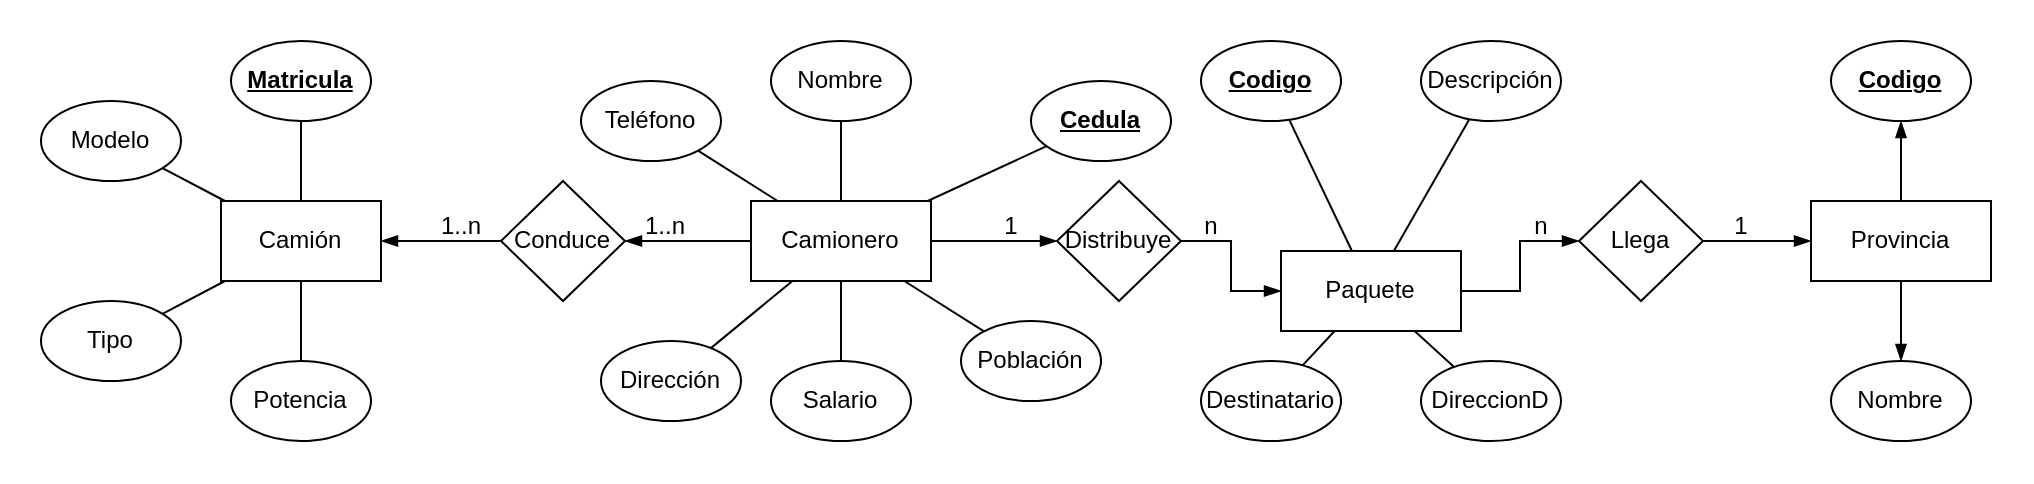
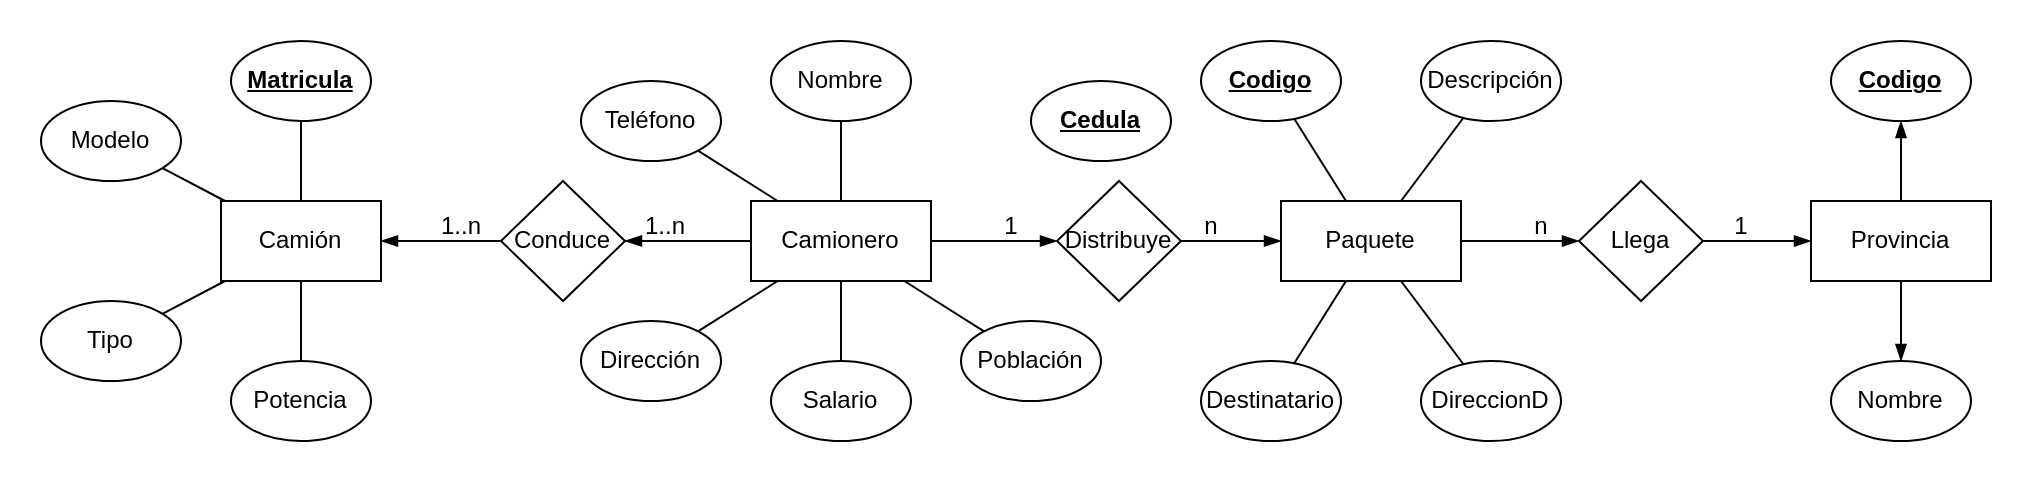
- <mxCell id="10" style="rounded=0;orthogonalLoop=1;jettySize=auto;html=1;endArrow=none;startFill=0;" edge="1" parent="1" source="15" target="25"><mxGeometry relative="1" as="geometry" /></mxCell>
- <mxCell id="17" value="Paquete" style="rounded=0;whiteSpace=wrap;html=1;" vertex="1" parent="1"><mxGeometry x="640" y="125" width="90" height="40" as="geometry" /></mxCell>
+ <mxCell id="17" value="Paquete" style="rounded=0;whiteSpace=wrap;html=1;" vertex="1" parent="1"><mxGeometry x="640" y="100" width="90" height="40" as="geometry" /></mxCell>
- <mxCell id="28" value="Dirección" style="ellipse;whiteSpace=wrap;html=1;" vertex="1" parent="1"><mxGeometry x="300" y="170" width="70" height="40" as="geometry" /></mxCell>
+ <mxCell id="28" value="Dirección" style="ellipse;whiteSpace=wrap;html=1;" vertex="1" parent="1"><mxGeometry x="290" y="160" width="70" height="40" as="geometry" /></mxCell>
